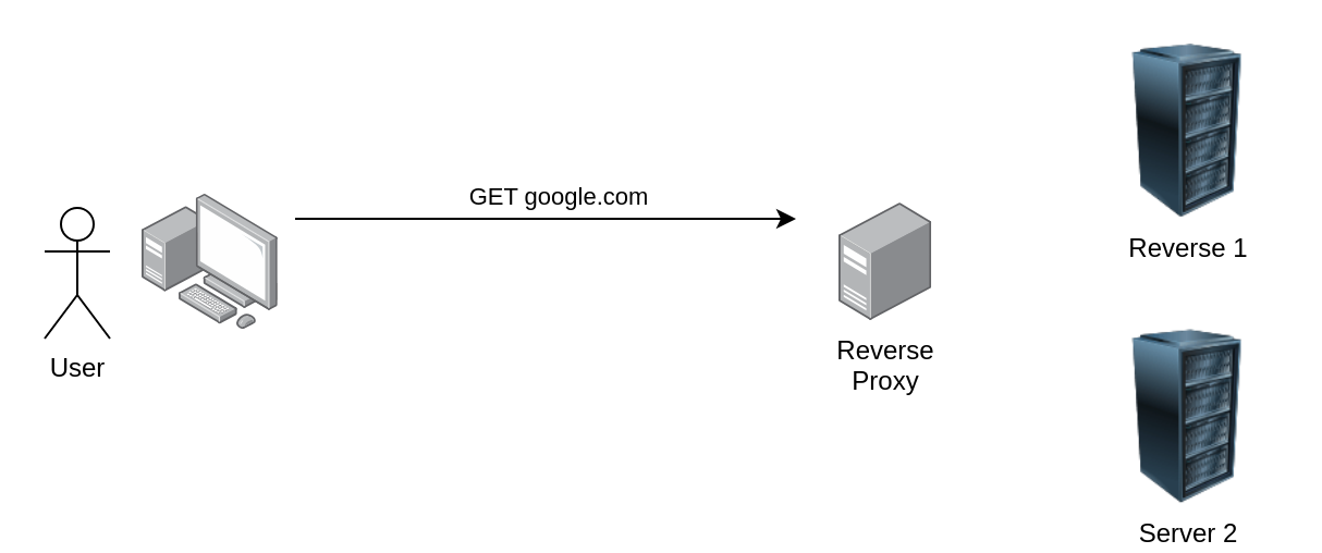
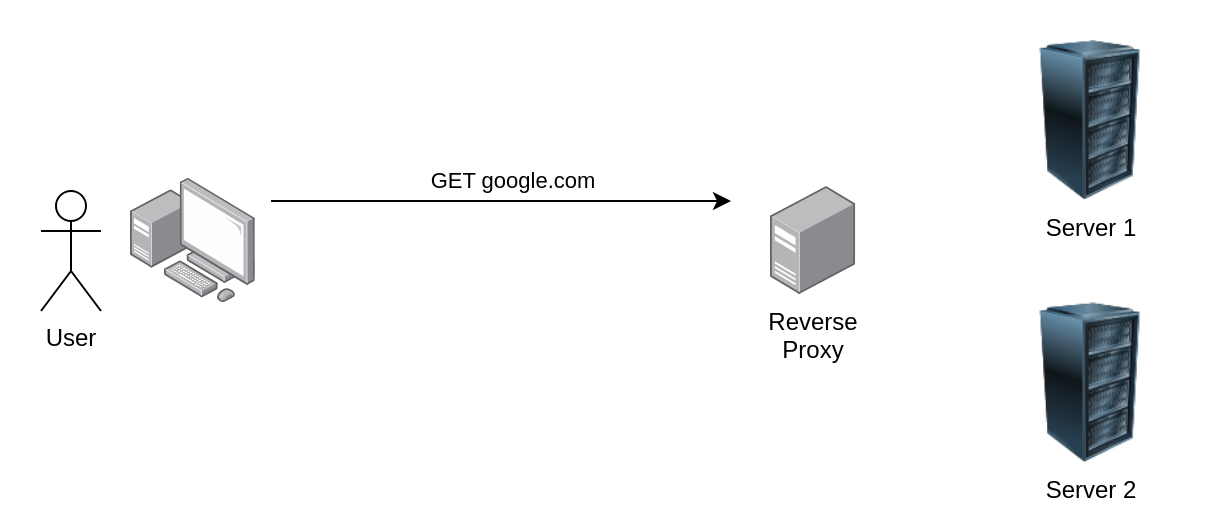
- <mxCell id="3" value="Reverse 1" style="image;html=1;image=img/lib/clip_art/computers/Server_Rack_128x128.png" vertex="1" parent="1"><mxGeometry x="505" y="20" width="80" height="80" as="geometry" /></mxCell>
+ <mxCell id="3" value="Server 1" style="image;html=1;image=img/lib/clip_art/computers/Server_Rack_128x128.png" vertex="1" parent="1"><mxGeometry x="505" y="20" width="80" height="80" as="geometry" /></mxCell>
